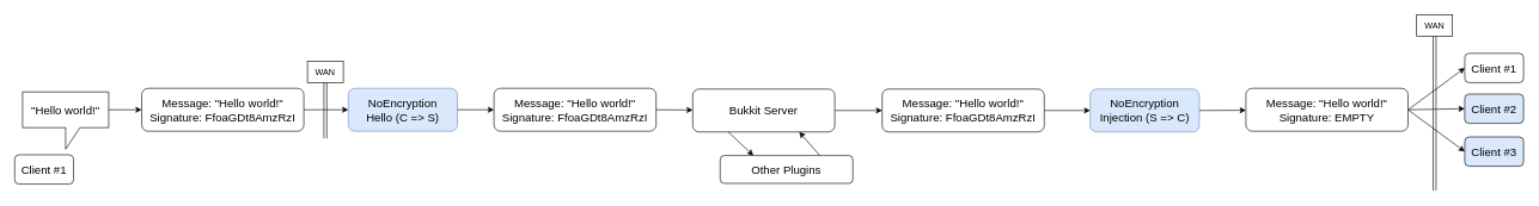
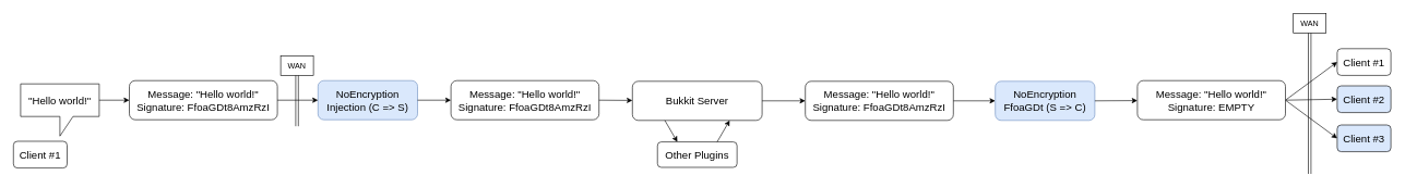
- <mxCell id="22" value="NoEncryption&lt;br&gt;Hello (C =&amp;gt; S)" style="rounded=1;whiteSpace=wrap;html=1;fontSize=16;fillColor=#dae8fc;strokeColor=#6c8ebf;" vertex="1" parent="1"><mxGeometry x="485" width="152" height="60" as="geometry" y="123" /></mxCell>
+ <mxCell id="22" value="NoEncryption&lt;br&gt;Injection (C =&amp;gt; S)" style="rounded=1;whiteSpace=wrap;html=1;fontSize=16;fillColor=#dae8fc;strokeColor=#6c8ebf;" vertex="1" parent="1"><mxGeometry x="485" width="152" height="60" as="geometry" y="123" /></mxCell>
- <mxCell id="27" value="NoEncryption&lt;br&gt;Injection (S =&amp;gt; C)" style="rounded=1;whiteSpace=wrap;html=1;fontSize=16;fillColor=#dae8fc;strokeColor=#6c8ebf;" vertex="1" parent="1"><mxGeometry x="1519" y="124" width="152" height="60" as="geometry" /></mxCell>
+ <mxCell id="27" value="NoEncryption&lt;br&gt;FfoaGDt (S =&amp;gt; C)" style="rounded=1;whiteSpace=wrap;html=1;fontSize=16;fillColor=#dae8fc;strokeColor=#6c8ebf;" vertex="1" parent="1"><mxGeometry x="1519" y="124" width="152" height="60" as="geometry" /></mxCell>
- <mxCell id="7" value="Other Plugins" style="rounded=1;whiteSpace=wrap;html=1;fontSize=16;" parent="1" vertex="1"><mxGeometry x="1003.25" y="217" width="185" height="39" as="geometry" /></mxCell>
+ <mxCell id="7" value="Other Plugins" style="rounded=1;whiteSpace=wrap;html=1;fontSize=16;" parent="1" vertex="1"><mxGeometry x="1003.25" y="217" width="121.5" height="39" as="geometry" /></mxCell>
